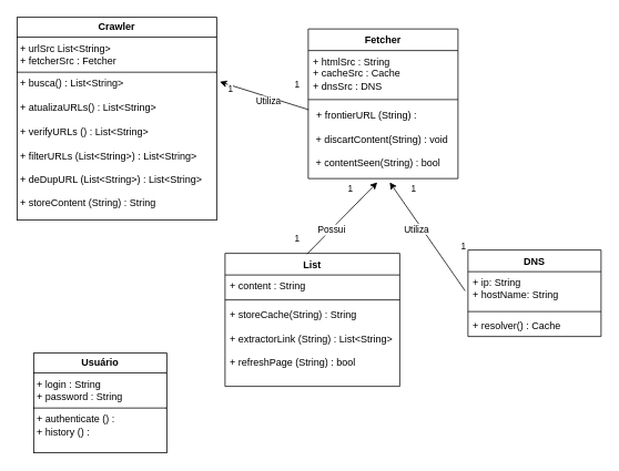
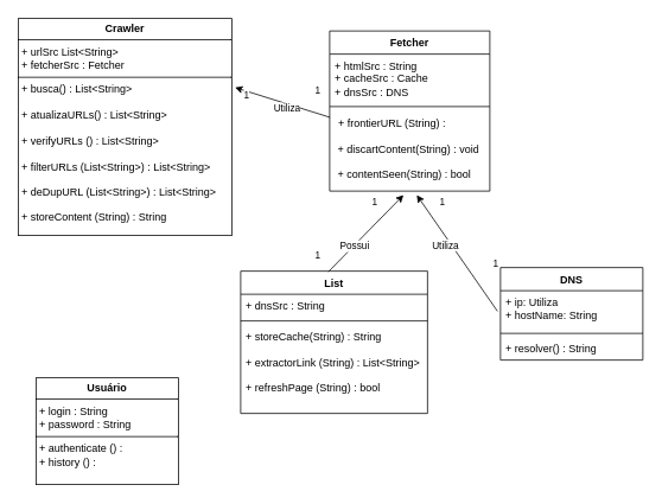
- <mxCell id="5" value="+ content : String" style="text;strokeColor=none;fillColor=none;align=left;verticalAlign=top;spacingLeft=4;spacingRight=4;overflow=hidden;rotatable=0;points=[[0,0.5],[1,0.5]];portConstraint=eastwest;whiteSpace=wrap;html=1;" parent="4" vertex="1"><mxGeometry y="26" width="210" height="26" as="geometry" /></mxCell>
+ <mxCell id="5" value="+ dnsSrc : String" style="text;strokeColor=none;fillColor=none;align=left;verticalAlign=top;spacingLeft=4;spacingRight=4;overflow=hidden;rotatable=0;points=[[0,0.5],[1,0.5]];portConstraint=eastwest;whiteSpace=wrap;html=1;" parent="4" vertex="1"><mxGeometry y="26" width="210" height="26" as="geometry" /></mxCell>
- <mxCell id="19" value="+ ip: String&lt;div&gt;+ hostName: String&lt;/div&gt;" style="text;strokeColor=none;fillColor=none;align=left;verticalAlign=top;spacingLeft=4;spacingRight=4;overflow=hidden;rotatable=0;points=[[0,0.5],[1,0.5]];portConstraint=eastwest;whiteSpace=wrap;html=1;" parent="18" vertex="1"><mxGeometry y="26" width="160" height="44" as="geometry" /></mxCell>
+ <mxCell id="19" value="+ ip: Utiliza&lt;div&gt;+ hostName: String&lt;/div&gt;" style="text;strokeColor=none;fillColor=none;align=left;verticalAlign=top;spacingLeft=4;spacingRight=4;overflow=hidden;rotatable=0;points=[[0,0.5],[1,0.5]];portConstraint=eastwest;whiteSpace=wrap;html=1;" parent="18" vertex="1"><mxGeometry y="26" width="160" height="44" as="geometry" /></mxCell>
- <mxCell id="21" value="+ resolver() : Cache" style="text;strokeColor=none;fillColor=none;align=left;verticalAlign=top;spacingLeft=4;spacingRight=4;overflow=hidden;rotatable=0;points=[[0,0.5],[1,0.5]];portConstraint=eastwest;whiteSpace=wrap;html=1;" parent="18" vertex="1"><mxGeometry y="78" width="160" height="26" as="geometry" /></mxCell>
+ <mxCell id="21" value="+ resolver() : String" style="text;strokeColor=none;fillColor=none;align=left;verticalAlign=top;spacingLeft=4;spacingRight=4;overflow=hidden;rotatable=0;points=[[0,0.5],[1,0.5]];portConstraint=eastwest;whiteSpace=wrap;html=1;" parent="18" vertex="1"><mxGeometry y="78" width="160" height="26" as="geometry" /></mxCell>
